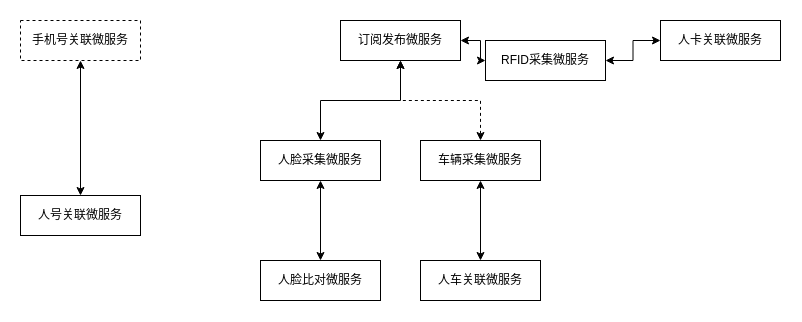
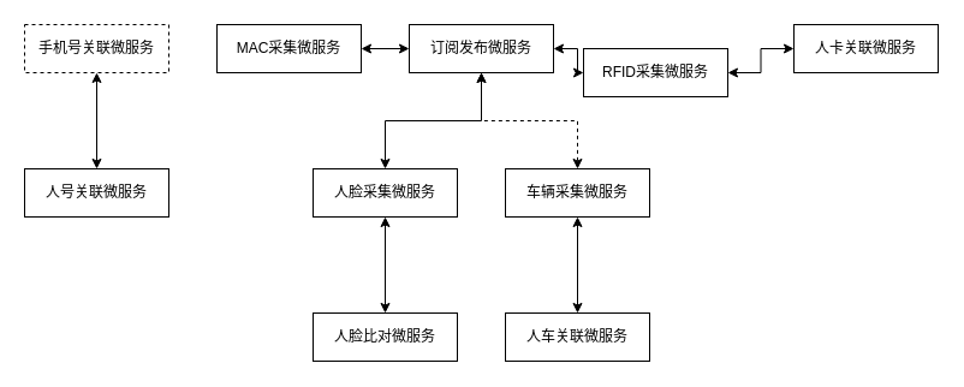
+ <mxCell id="7" value="MAC采集微服务" style="rounded=0;whiteSpace=wrap;html=1;" vertex="1" parent="1"><mxGeometry x="180" y="20" width="120" height="40" as="geometry" /></mxCell>
+ <mxCell id="5" value="" style="edgeStyle=orthogonalEdgeStyle;rounded=0;orthogonalLoop=1;jettySize=auto;html=1;startArrow=classic;startFill=1;" edge="1" parent="1" source="6" target="7"><mxGeometry relative="1" as="geometry" /></mxCell>
- <mxCell id="10" value="人号关联微服务" style="rounded=0;whiteSpace=wrap;html=1;" vertex="1" parent="1"><mxGeometry x="20" y="195" width="120" height="40" as="geometry" /></mxCell>
+ <mxCell id="10" value="人号关联微服务" style="rounded=0;whiteSpace=wrap;html=1;" vertex="1" parent="1"><mxGeometry x="20" y="140" width="120" height="40" as="geometry" /></mxCell>
